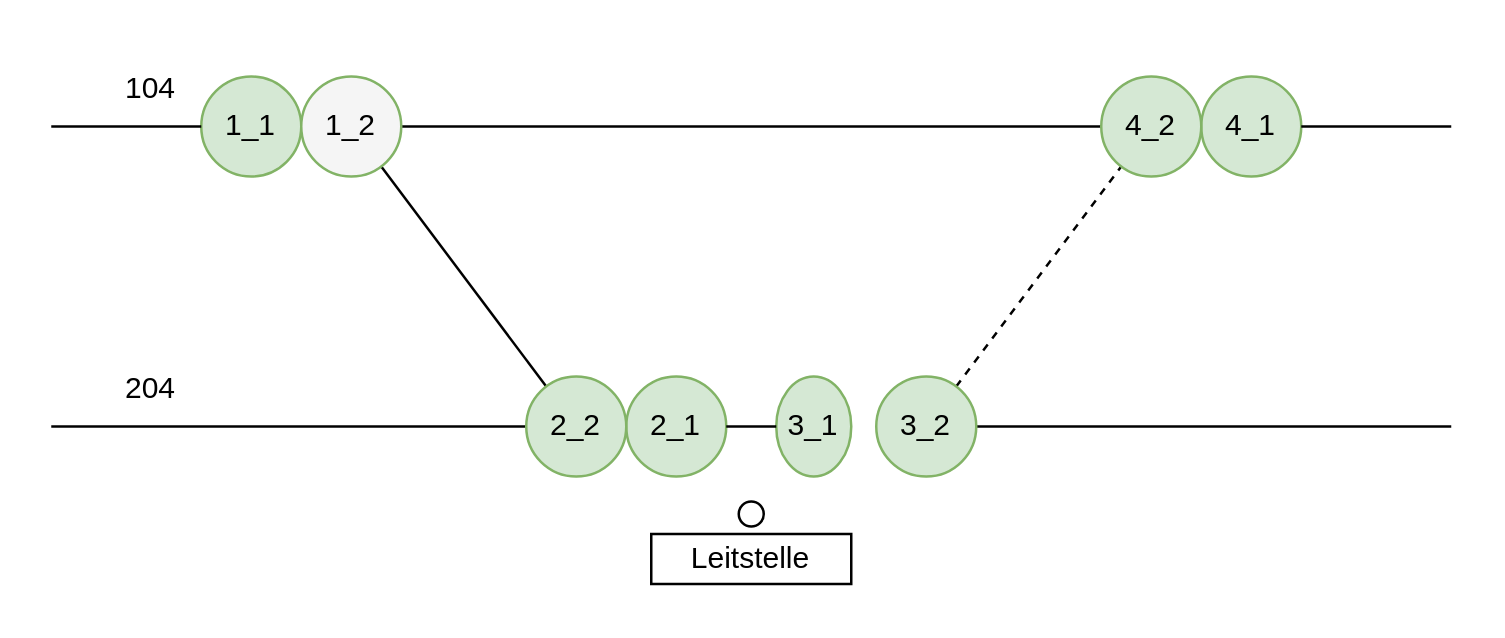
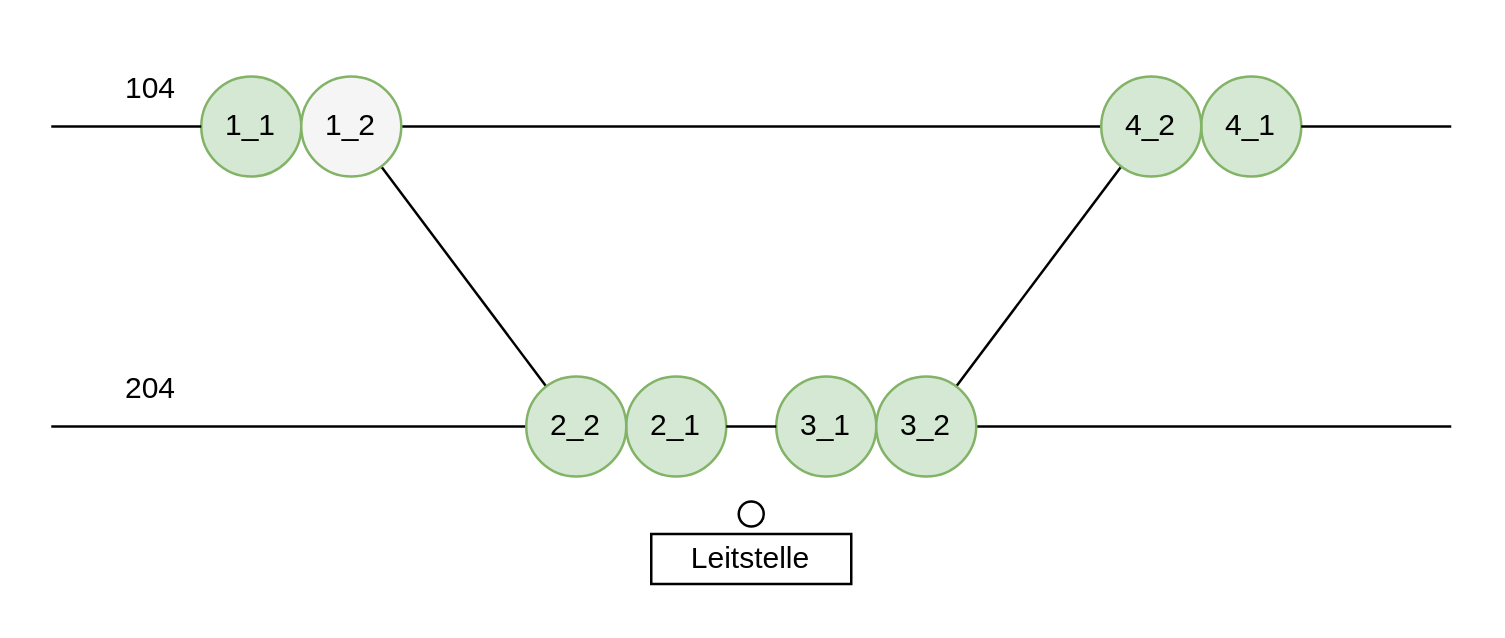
- <mxCell id="10" value="" style="endArrow=none;html=1;rounded=0;dashed=1;" edge="1" parent="1" source="20" target="21"><mxGeometry width="50" height="50" relative="1" as="geometry"><mxPoint x="410" y="140" as="sourcePoint" /><mxPoint x="450" y="90" as="targetPoint" /></mxGeometry></mxCell>
+ <mxCell id="10" value="" style="endArrow=none;html=1;rounded=0;" edge="1" parent="1" source="20" target="21"><mxGeometry width="50" height="50" relative="1" as="geometry"><mxPoint x="410" y="140" as="sourcePoint" /><mxPoint x="450" y="90" as="targetPoint" /></mxGeometry></mxCell>
- <mxCell id="4" value="3_1" style="ellipse;whiteSpace=wrap;html=1;aspect=fixed;fillColor=#d5e8d4;strokeColor=#82b366;" vertex="1" parent="1"><mxGeometry x="310" y="150" width="30" height="40" as="geometry" /></mxCell>
+ <mxCell id="4" value="3_1" style="ellipse;whiteSpace=wrap;html=1;aspect=fixed;fillColor=#d5e8d4;strokeColor=#82b366;" vertex="1" parent="1"><mxGeometry x="310" y="150" width="40" height="40" as="geometry" /></mxCell>
